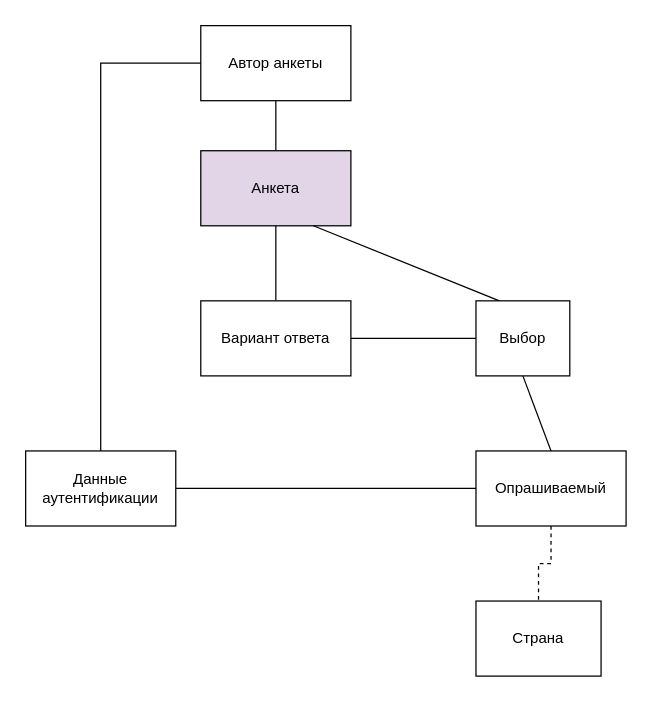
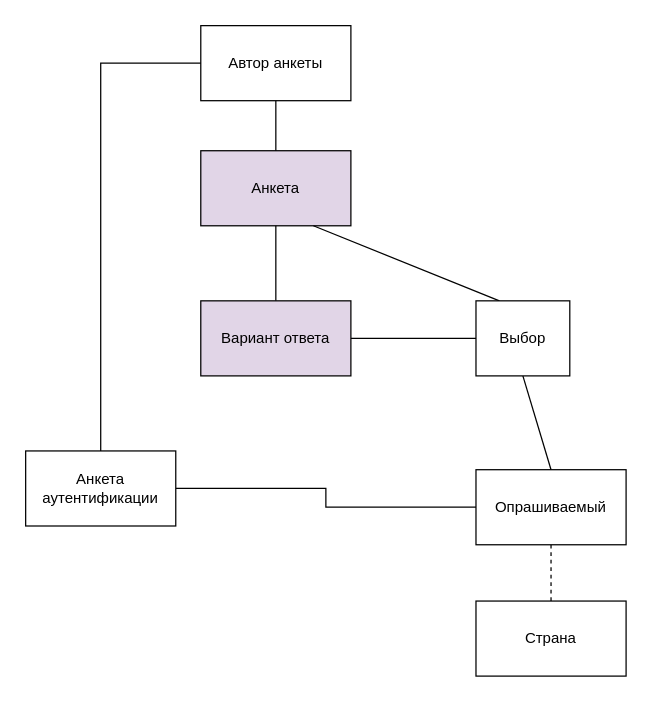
- <mxCell id="12" value="Вариант ответа" style="rounded=0;whiteSpace=wrap;html=1;" parent="1" vertex="1"><mxGeometry x="160" y="240" width="120" height="60" as="geometry" /></mxCell>
+ <mxCell id="12" value="Вариант ответа" style="rounded=0;whiteSpace=wrap;html=1;fillColor=#e1d5e7;" parent="1" vertex="1"><mxGeometry x="160" y="240" width="120" height="60" as="geometry" /></mxCell>
- <mxCell id="16" value="Данные аутентификации" style="rounded=0;whiteSpace=wrap;html=1;" vertex="1" parent="1"><mxGeometry x="20" y="360" width="120" height="60" as="geometry" /></mxCell>
+ <mxCell id="16" value="Анкета аутентификации" style="rounded=0;whiteSpace=wrap;html=1;" vertex="1" parent="1"><mxGeometry x="20" y="360" width="120" height="60" as="geometry" /></mxCell>
- <mxCell id="5" value="Опрашиваемый" style="rounded=0;whiteSpace=wrap;html=1;" parent="1" vertex="1"><mxGeometry x="380" y="360" width="120" height="60" as="geometry" /></mxCell>
+ <mxCell id="5" value="Опрашиваемый" style="rounded=0;whiteSpace=wrap;html=1;" parent="1" vertex="1"><mxGeometry x="380" y="375" width="120" height="60" as="geometry" /></mxCell>
- <mxCell id="13" value="Страна" style="rounded=0;whiteSpace=wrap;html=1;" parent="1" vertex="1"><mxGeometry x="380" y="480" width="100" height="60" as="geometry" /></mxCell>
+ <mxCell id="13" value="Страна" style="rounded=0;whiteSpace=wrap;html=1;" parent="1" vertex="1"><mxGeometry x="380" y="480" width="120" height="60" as="geometry" /></mxCell>
